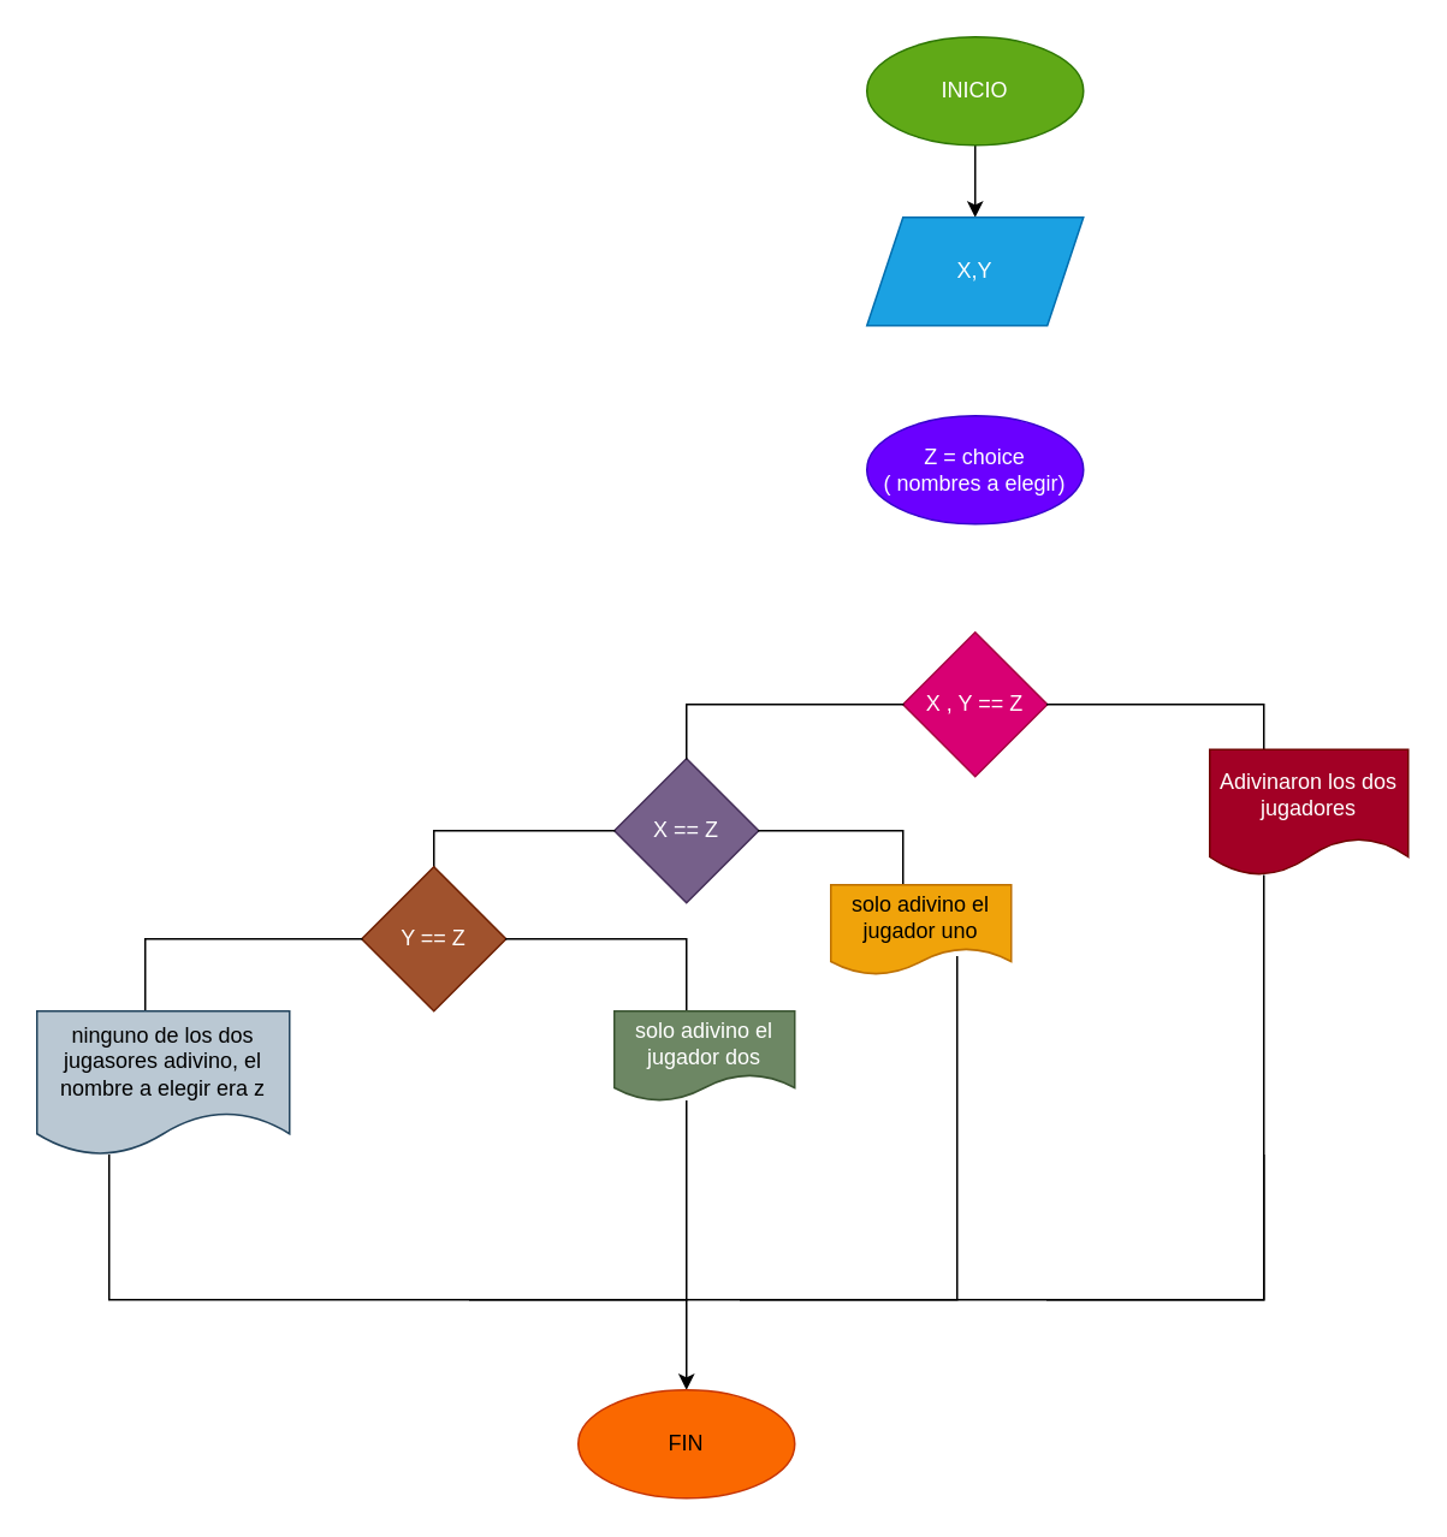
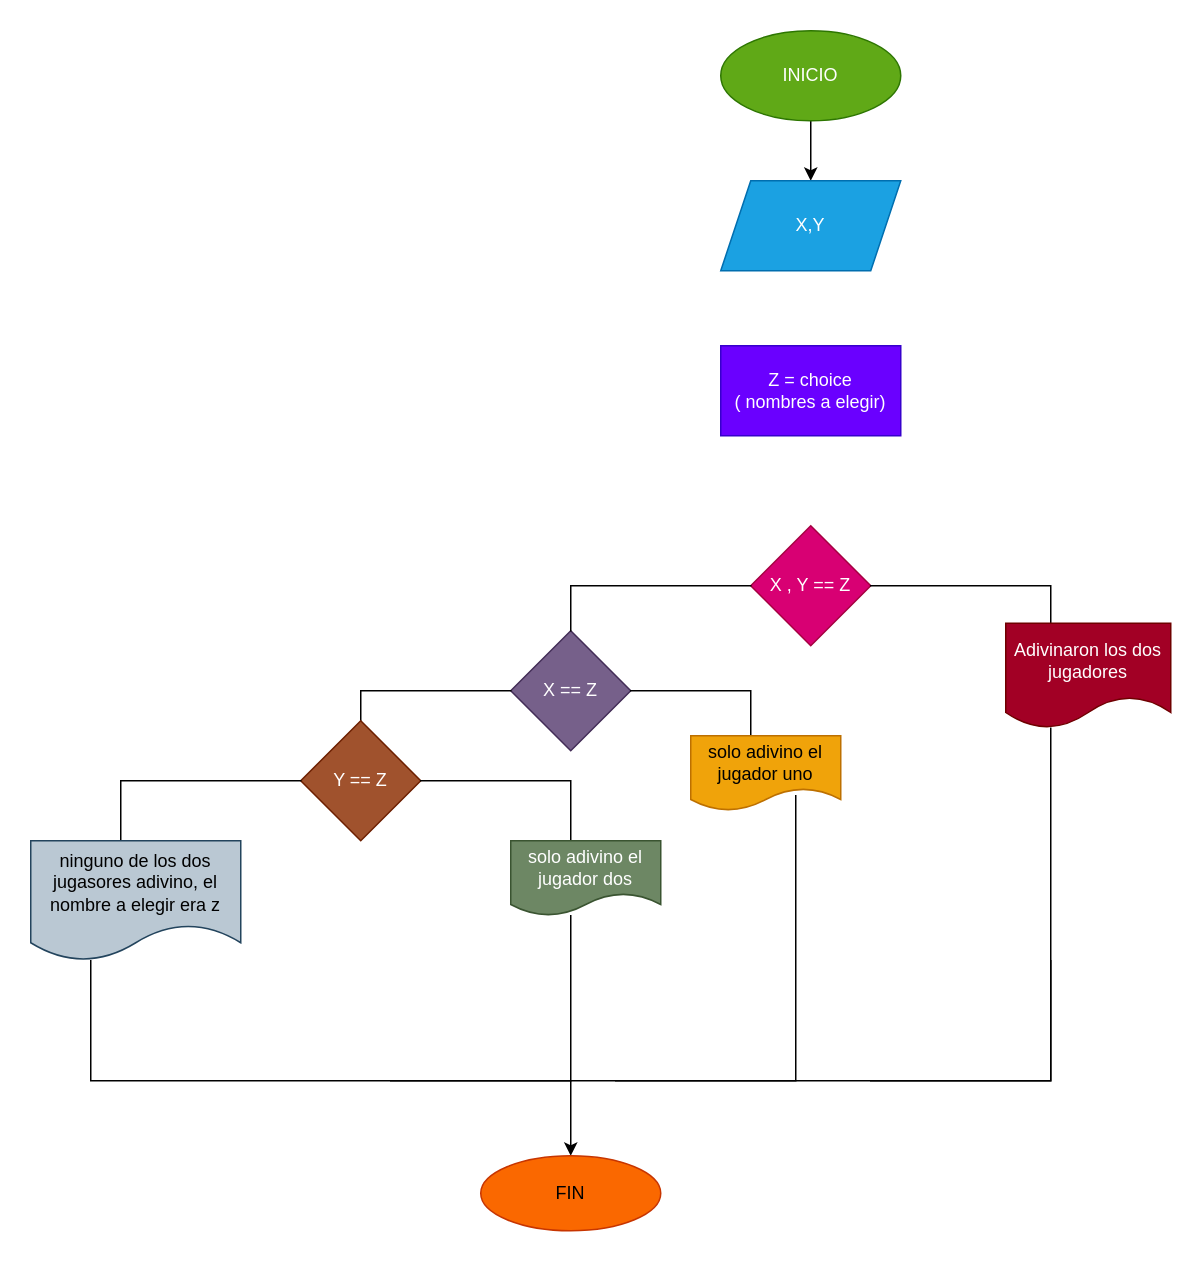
- <mxCell id="5" value="Z = choice&lt;br&gt;( nombres a elegir)" style="ellipse;whiteSpace=wrap;html=1;fillColor=#6a00ff;fontColor=#ffffff;strokeColor=#3700CC;" vertex="1" parent="1"><mxGeometry x="480" y="230" width="120" height="60" as="geometry" /></mxCell>
+ <mxCell id="5" value="Z = choice&lt;br&gt;( nombres a elegir)" style="whiteSpace=wrap;html=1;fillColor=#6a00ff;fontColor=#ffffff;strokeColor=#3700CC;" vertex="1" parent="1"><mxGeometry x="480" y="230" width="120" height="60" as="geometry" /></mxCell>
- <mxCell id="24" value="FIN" style="ellipse;whiteSpace=wrap;html=1;fillColor=#fa6800;fontColor=#000000;strokeColor=#C73500;" vertex="1" parent="1"><mxGeometry x="320" y="770" width="120" height="60" as="geometry" /></mxCell>
+ <mxCell id="24" value="FIN" style="ellipse;whiteSpace=wrap;html=1;fillColor=#fa6800;fontColor=#000000;strokeColor=#C73500;" vertex="1" parent="1"><mxGeometry x="320" y="770" width="120" height="50" as="geometry" /></mxCell>
